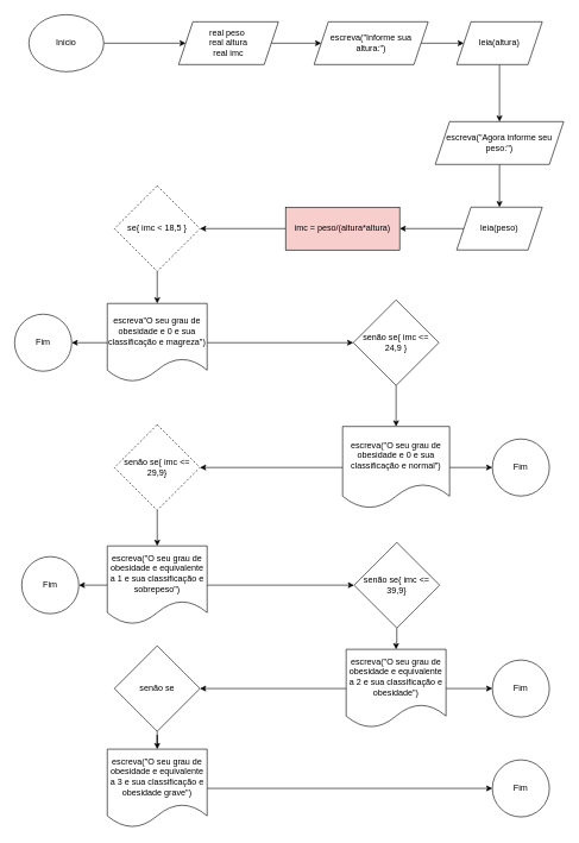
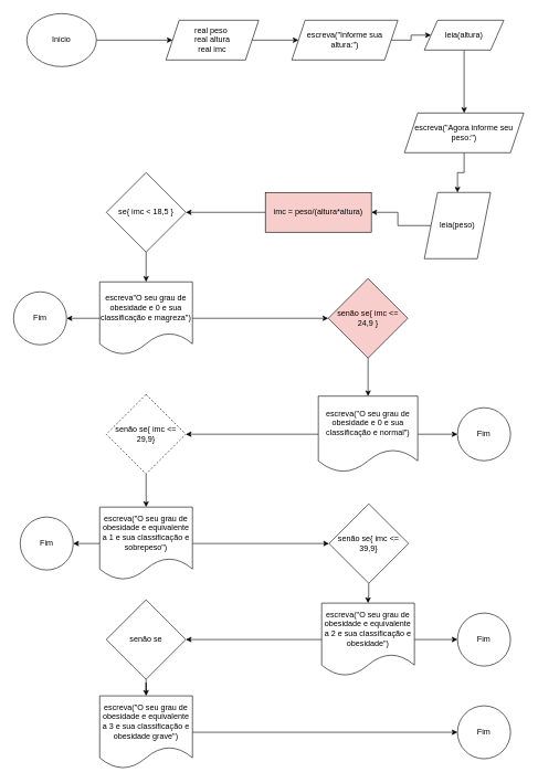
- <mxCell id="9" value="leia(altura)" style="shape=parallelogram;perimeter=parallelogramPerimeter;whiteSpace=wrap;html=1;fixedSize=1;" vertex="1" parent="1"><mxGeometry x="640" y="30" width="120" height="60" as="geometry" /></mxCell>
+ <mxCell id="9" value="leia(altura)" style="shape=parallelogram;perimeter=parallelogramPerimeter;whiteSpace=wrap;html=1;fixedSize=1;" vertex="1" parent="1"><mxGeometry x="640" y="30" width="120" height="45" as="geometry" /></mxCell>
- <mxCell id="17" value="se{ imc &amp;lt; 18,5&amp;nbsp;&lt;span style=&quot;background-color: initial;&quot;&gt;}&lt;/span&gt;" style="rhombus;whiteSpace=wrap;html=1;dashed=1;" vertex="1" parent="1"><mxGeometry x="160" y="260" width="120" height="120" as="geometry" /></mxCell>
+ <mxCell id="17" value="se{ imc &amp;lt; 18,5&amp;nbsp;&lt;span style=&quot;background-color: initial;&quot;&gt;}&lt;/span&gt;" style="rhombus;whiteSpace=wrap;html=1;" vertex="1" parent="1"><mxGeometry x="160" y="260" width="120" height="120" as="geometry" /></mxCell>
- <mxCell id="13" value="leia(peso)" style="shape=parallelogram;perimeter=parallelogramPerimeter;whiteSpace=wrap;html=1;fixedSize=1;" vertex="1" parent="1"><mxGeometry x="640" y="290" width="120" height="60" as="geometry" /></mxCell>
+ <mxCell id="13" value="leia(peso)" style="shape=parallelogram;perimeter=parallelogramPerimeter;whiteSpace=wrap;html=1;fixedSize=1;" vertex="1" parent="1"><mxGeometry x="640" y="290" width="100" height="100" as="geometry" /></mxCell>
- <mxCell id="22" value="senão se{ imc &amp;lt;= 24,9&amp;nbsp;&lt;span style=&quot;background-color: initial;&quot;&gt;}&lt;/span&gt;" style="rhombus;whiteSpace=wrap;html=1;" vertex="1" parent="1"><mxGeometry x="495" y="420" width="120" height="120" as="geometry" /></mxCell>
+ <mxCell id="22" value="senão se{ imc &amp;lt;= 24,9&amp;nbsp;&lt;span style=&quot;background-color: initial;&quot;&gt;}&lt;/span&gt;" style="rhombus;whiteSpace=wrap;html=1;fillColor=#f8cecc;" vertex="1" parent="1"><mxGeometry x="495" y="420" width="120" height="120" as="geometry" /></mxCell>
